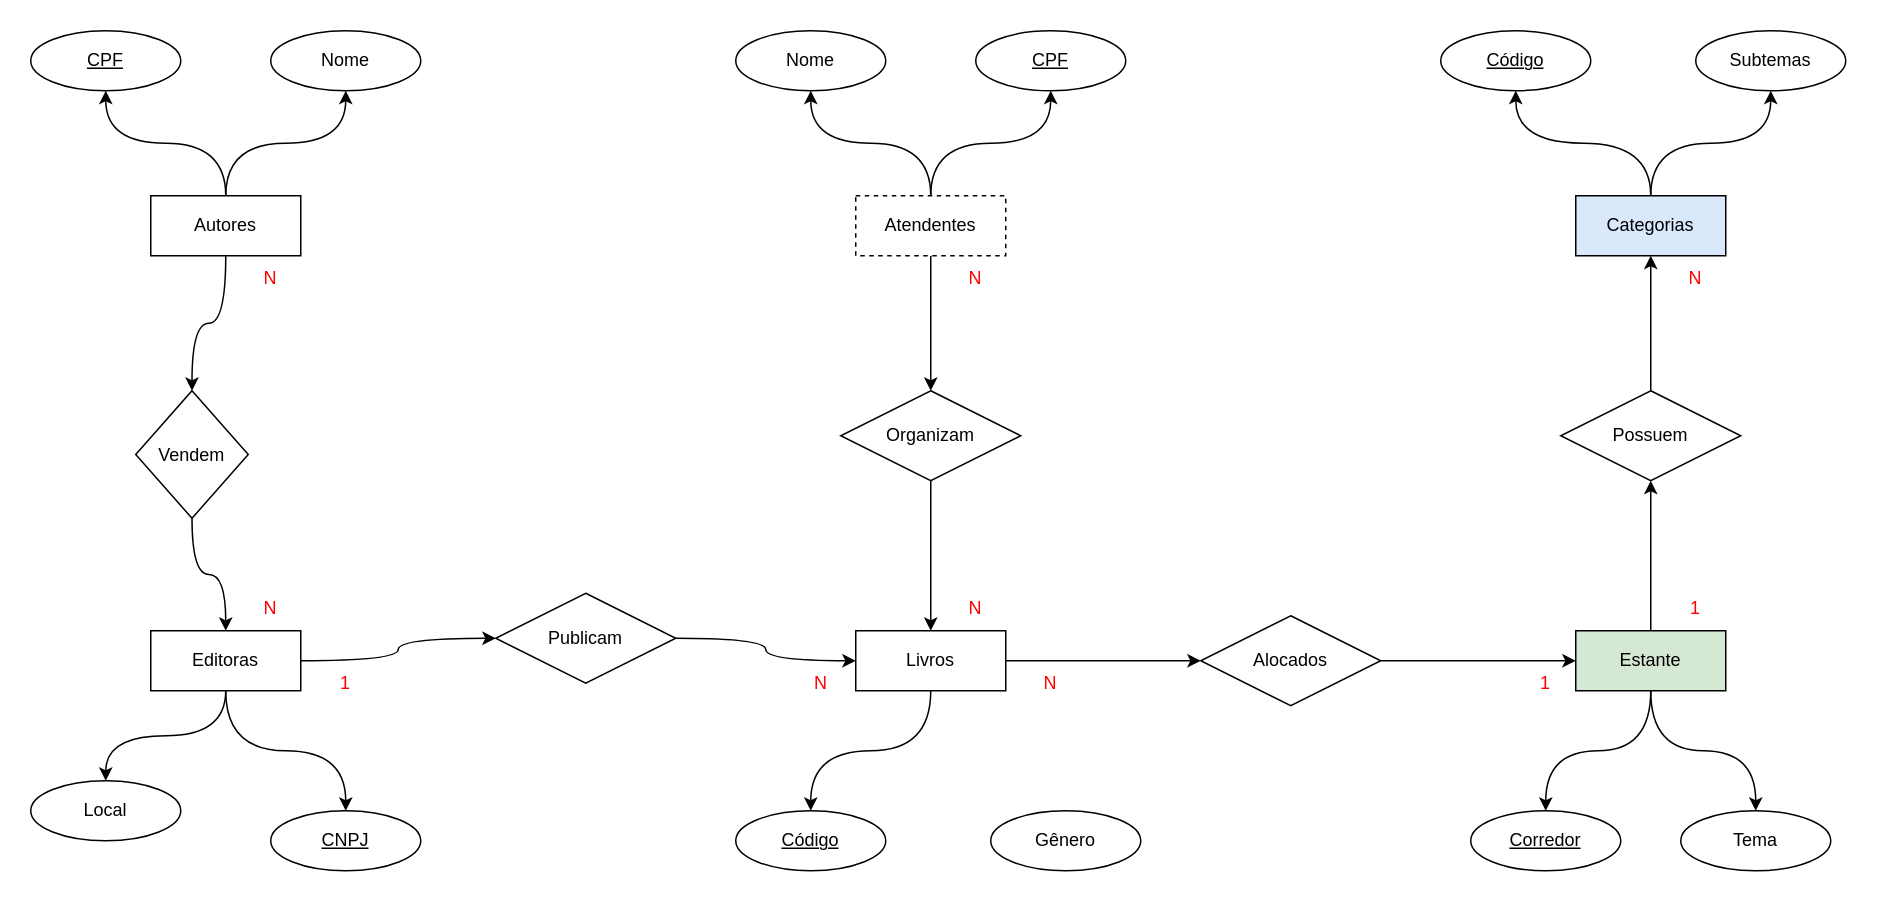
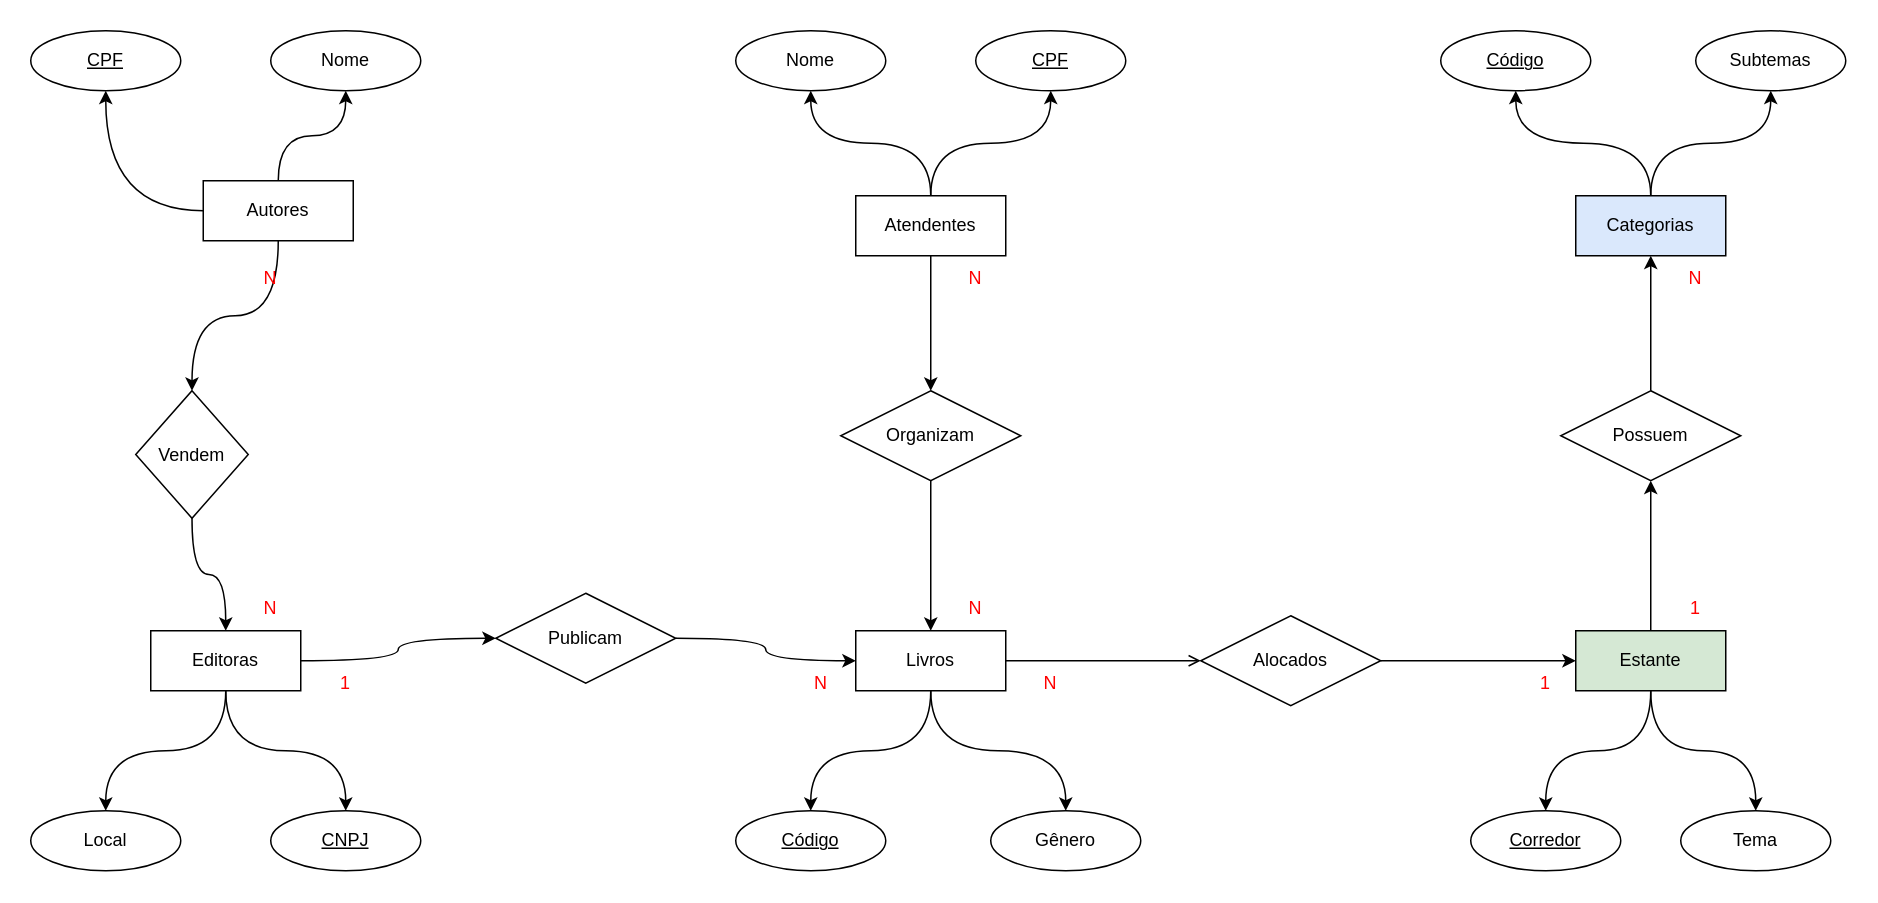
- <mxCell id="30" value="Autores" style="whiteSpace=wrap;html=1;align=center;" parent="1" vertex="1"><mxGeometry x="100" y="130" width="100" height="40" as="geometry" /></mxCell>
+ <mxCell id="30" value="Autores" style="whiteSpace=wrap;html=1;align=center;" parent="1" vertex="1"><mxGeometry x="135" y="120" width="100" height="40" as="geometry" /></mxCell>
- <mxCell id="13" value="Atendentes" style="whiteSpace=wrap;html=1;align=center;dashed=1;" parent="1" vertex="1"><mxGeometry x="570" y="130" width="100" height="40" as="geometry" /></mxCell>
+ <mxCell id="13" value="Atendentes" style="whiteSpace=wrap;html=1;align=center;" parent="1" vertex="1"><mxGeometry x="570" y="130" width="100" height="40" as="geometry" /></mxCell>
- <mxCell id="6" style="edgeStyle=orthogonalEdgeStyle;rounded=0;orthogonalLoop=1;jettySize=auto;html=1;entryX=0;entryY=0.5;entryDx=0;entryDy=0;curved=1;" parent="1" source="9" target="17" edge="1"><mxGeometry relative="1" as="geometry" /></mxCell>
+ <mxCell id="6" style="edgeStyle=orthogonalEdgeStyle;rounded=0;orthogonalLoop=1;jettySize=auto;html=1;entryX=0;entryY=0.5;entryDx=0;entryDy=0;curved=1;endArrow=open;" parent="1" source="9" target="17" edge="1"><mxGeometry relative="1" as="geometry" /></mxCell>
+ <mxCell id="8" style="edgeStyle=orthogonalEdgeStyle;rounded=0;orthogonalLoop=1;jettySize=auto;html=1;curved=1;" parent="1" source="9" target="48" edge="1"><mxGeometry relative="1" as="geometry" /></mxCell>
- <mxCell id="44" value="Local" style="ellipse;whiteSpace=wrap;html=1;align=center;" parent="1" vertex="1"><mxGeometry x="20" y="520" width="100" height="40" as="geometry" /></mxCell>
+ <mxCell id="44" value="Local" style="ellipse;whiteSpace=wrap;html=1;align=center;" parent="1" vertex="1"><mxGeometry x="20" y="540" width="100" height="40" as="geometry" /></mxCell>
